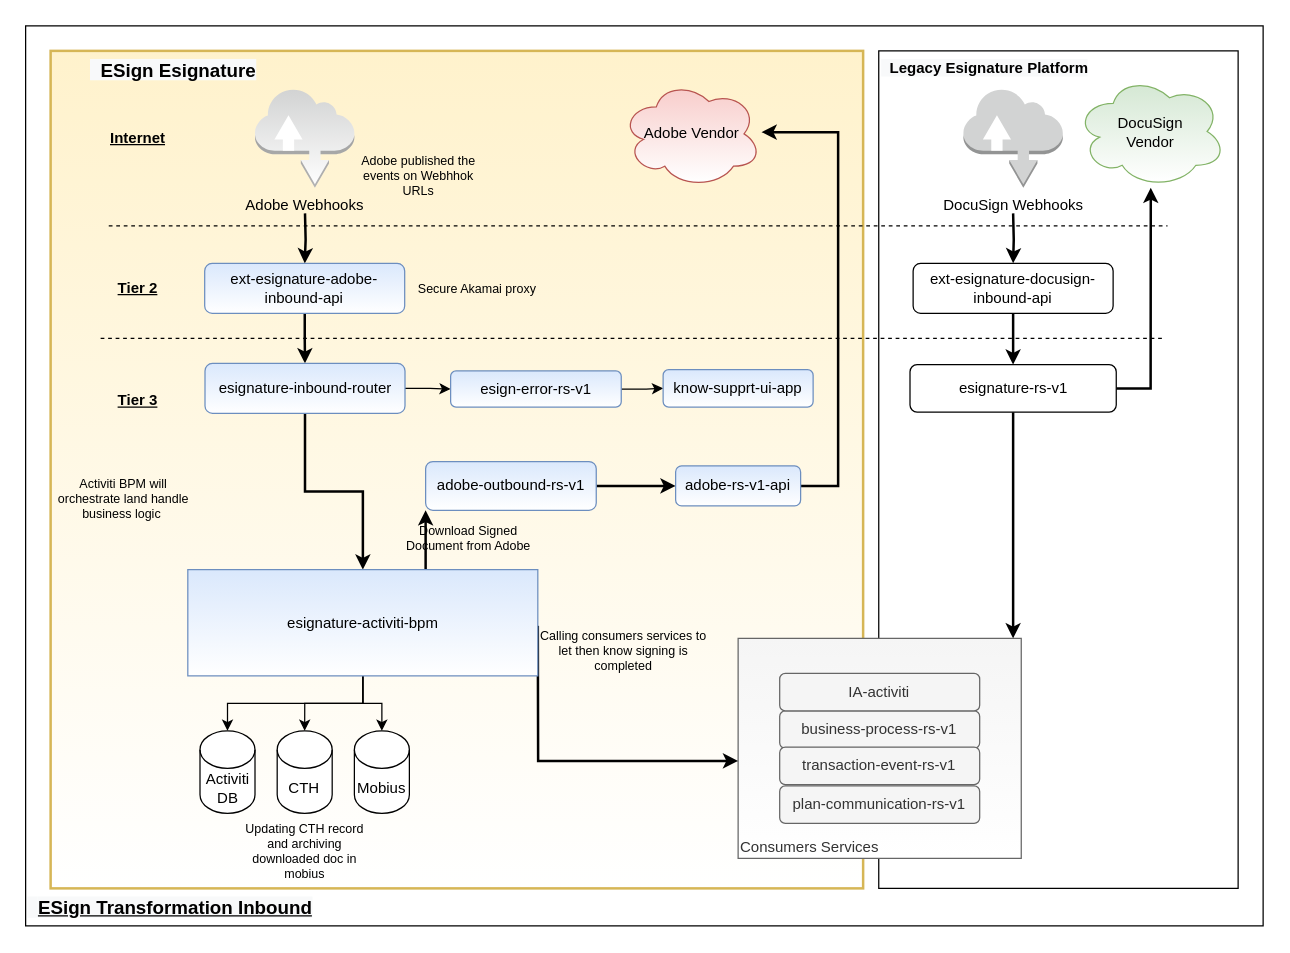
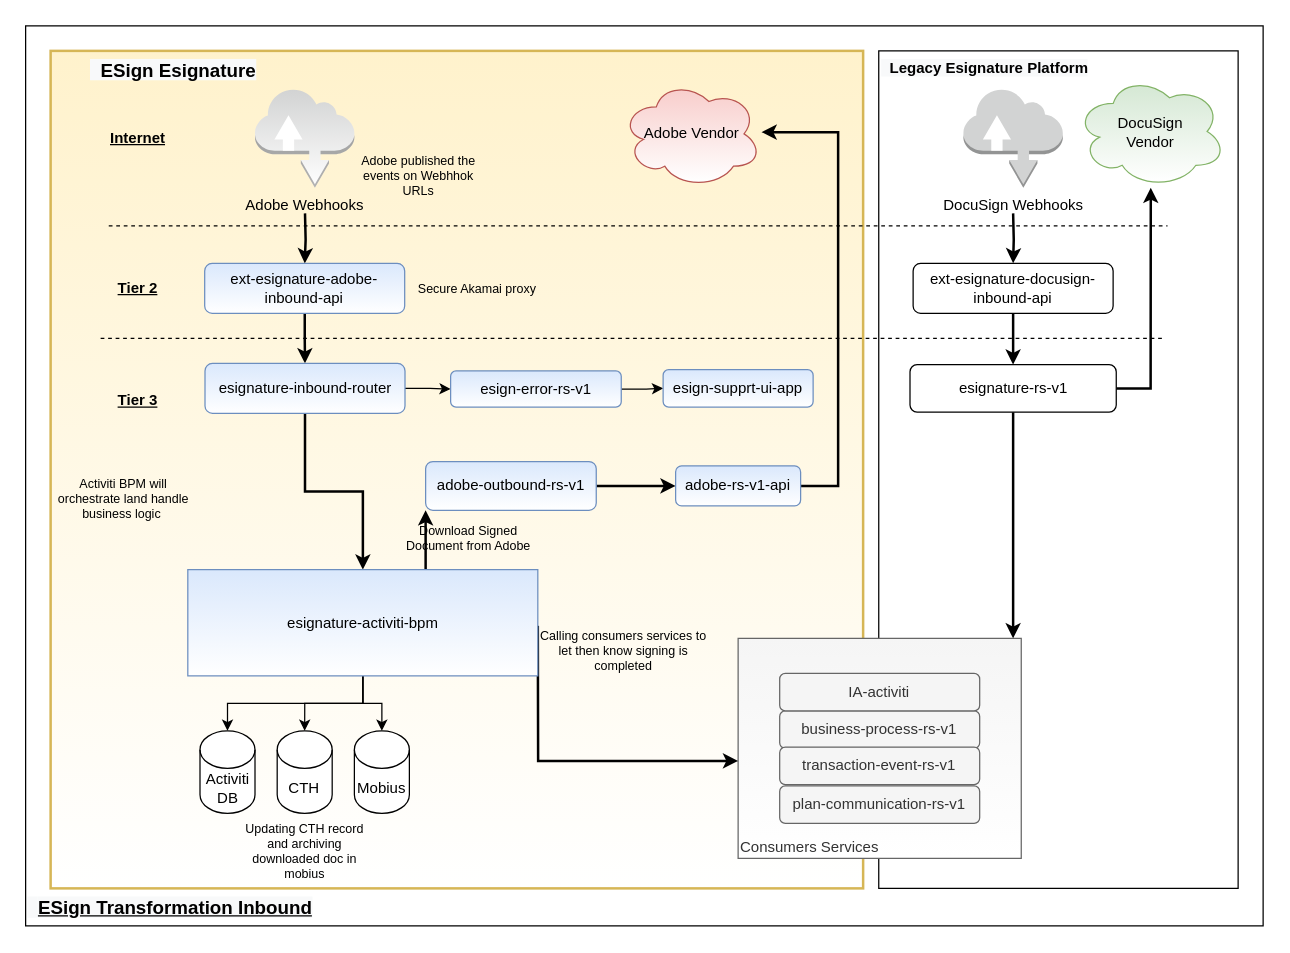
- <mxCell id="53" value="know-supprt-ui-app" style="rounded=1;whiteSpace=wrap;html=1;fontSize=12;fillColor=#dae8fc;strokeColor=#6c8ebf;gradientColor=#ffffff;" vertex="1" parent="1"><mxGeometry x="530" y="295" width="120" height="30" as="geometry" /></mxCell>
+ <mxCell id="53" value="esign-supprt-ui-app" style="rounded=1;whiteSpace=wrap;html=1;fontSize=12;fillColor=#dae8fc;strokeColor=#6c8ebf;gradientColor=#ffffff;" vertex="1" parent="1"><mxGeometry x="530" y="295" width="120" height="30" as="geometry" /></mxCell>
